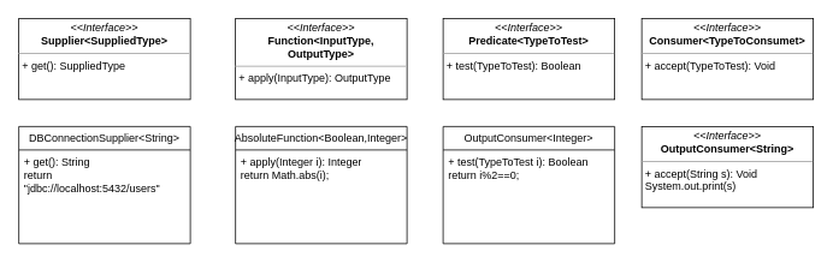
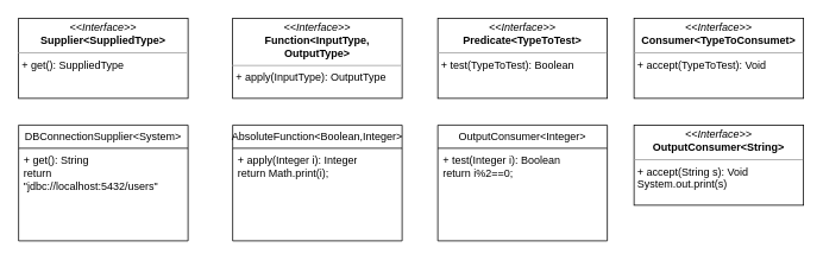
- <mxCell id="6" value="DBConnectionSupplier&amp;lt;String&amp;gt;" style="swimlane;fontStyle=0;childLayout=stackLayout;horizontal=1;startSize=26;fillColor=none;horizontalStack=0;resizeParent=1;resizeParentMax=0;resizeLast=0;collapsible=1;marginBottom=0;whiteSpace=wrap;html=1;" vertex="1" parent="1"><mxGeometry x="20" y="140" width="190" height="130" as="geometry" /></mxCell>
+ <mxCell id="6" value="DBConnectionSupplier&amp;lt;System&amp;gt;" style="swimlane;fontStyle=0;childLayout=stackLayout;horizontal=1;startSize=26;fillColor=none;horizontalStack=0;resizeParent=1;resizeParentMax=0;resizeLast=0;collapsible=1;marginBottom=0;whiteSpace=wrap;html=1;" vertex="1" parent="1"><mxGeometry x="20" y="140" width="190" height="130" as="geometry" /></mxCell>
- <mxCell id="9" value="+ apply(Integer i): Integer&lt;br&gt;return Math.abs(i);" style="text;strokeColor=none;fillColor=none;align=left;verticalAlign=top;spacingLeft=4;spacingRight=4;overflow=hidden;rotatable=0;points=[[0,0.5],[1,0.5]];portConstraint=eastwest;whiteSpace=wrap;html=1;" vertex="1" parent="8"><mxGeometry y="26" width="190" height="104" as="geometry" /></mxCell>
+ <mxCell id="9" value="+ apply(Integer i): Integer&lt;br&gt;return Math.print(i);" style="text;strokeColor=none;fillColor=none;align=left;verticalAlign=top;spacingLeft=4;spacingRight=4;overflow=hidden;rotatable=0;points=[[0,0.5],[1,0.5]];portConstraint=eastwest;whiteSpace=wrap;html=1;" vertex="1" parent="8"><mxGeometry y="26" width="190" height="104" as="geometry" /></mxCell>
- <mxCell id="11" value="+ test(TypeToTest i): Boolean&lt;br&gt;return i%2==0;" style="text;strokeColor=none;fillColor=none;align=left;verticalAlign=top;spacingLeft=4;spacingRight=4;overflow=hidden;rotatable=0;points=[[0,0.5],[1,0.5]];portConstraint=eastwest;whiteSpace=wrap;html=1;" vertex="1" parent="10"><mxGeometry y="26" width="190" height="104" as="geometry" /></mxCell>
+ <mxCell id="11" value="+ test(Integer i): Boolean&lt;br&gt;return i%2==0;" style="text;strokeColor=none;fillColor=none;align=left;verticalAlign=top;spacingLeft=4;spacingRight=4;overflow=hidden;rotatable=0;points=[[0,0.5],[1,0.5]];portConstraint=eastwest;whiteSpace=wrap;html=1;" vertex="1" parent="10"><mxGeometry y="26" width="190" height="104" as="geometry" /></mxCell>
